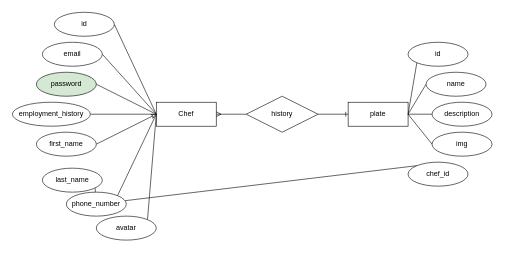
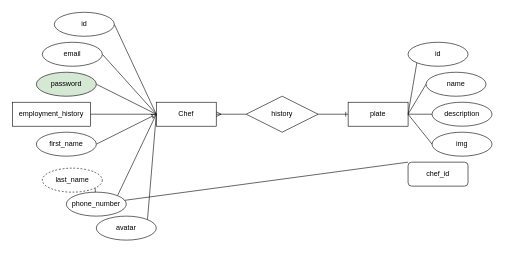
- <mxCell id="10" value="employment_history" style="ellipse;whiteSpace=wrap;html=1;align=center;" parent="1" vertex="1"><mxGeometry x="20" y="170" width="130" height="40" as="geometry" /></mxCell>
+ <mxCell id="10" value="employment_history" style="whiteSpace=wrap;html=1;align=center;rounded=0;" parent="1" vertex="1"><mxGeometry x="20" y="170" width="130" height="40" as="geometry" /></mxCell>
- <mxCell id="28" value="chef_id" style="ellipse;whiteSpace=wrap;html=1;align=center;" parent="1" vertex="1"><mxGeometry x="680" y="270" width="100" height="40" as="geometry" /></mxCell>
+ <mxCell id="28" value="chef_id" style="whiteSpace=wrap;html=1;align=center;rounded=1;" parent="1" vertex="1"><mxGeometry x="680" y="270" width="100" height="40" as="geometry" /></mxCell>
- <mxCell id="8" value="last_name" style="ellipse;whiteSpace=wrap;html=1;align=center;" parent="1" vertex="1"><mxGeometry x="70" y="280" width="100" height="40" as="geometry" /></mxCell>
+ <mxCell id="8" value="last_name" style="ellipse;whiteSpace=wrap;html=1;align=center;dashed=1;" parent="1" vertex="1"><mxGeometry x="70" y="280" width="100" height="40" as="geometry" /></mxCell>
